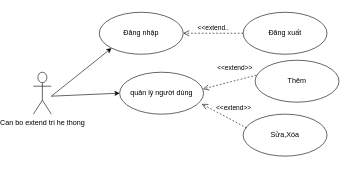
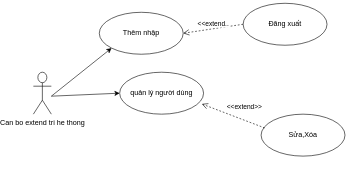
- <mxCell id="3" value="Đăng nhập" style="ellipse;whiteSpace=wrap;html=1;" vertex="1" parent="1"><mxGeometry x="130" y="20" width="140" height="70" as="geometry" /></mxCell>
+ <mxCell id="3" value="Thêm nhập" style="ellipse;whiteSpace=wrap;html=1;" vertex="1" parent="1"><mxGeometry x="130" y="20" width="140" height="70" as="geometry" /></mxCell>
- <mxCell id="4" value="Đăng xuất" style="ellipse;whiteSpace=wrap;html=1;" vertex="1" parent="1"><mxGeometry x="370" y="20" width="140" height="70" as="geometry" /></mxCell>
+ <mxCell id="4" value="Đăng xuất" style="ellipse;whiteSpace=wrap;html=1;" vertex="1" parent="1"><mxGeometry x="370" y="5" width="140" height="70" as="geometry" /></mxCell>
- <mxCell id="9" value="Thêm" style="ellipse;whiteSpace=wrap;html=1;" vertex="1" parent="1"><mxGeometry x="390" y="100" width="140" height="70" as="geometry" /></mxCell>
- <mxCell id="11" value="&amp;lt;&amp;lt;extend&amp;gt;&amp;gt;" style="html=1;verticalAlign=bottom;endArrow=open;dashed=1;endSize=8;exitX=0.014;exitY=0.357;exitDx=0;exitDy=0;entryX=0.993;entryY=0.4;entryDx=0;entryDy=0;exitPerimeter=0;entryPerimeter=0;" edge="1" parent="1" source="9" target="7"><mxGeometry x="-0.265" y="-12" relative="1" as="geometry"><mxPoint x="391" y="180" as="sourcePoint" /><mxPoint x="357" y="230" as="targetPoint" /><mxPoint as="offset" /></mxGeometry></mxCell>
- <mxCell id="10" value="Sửa,Xóa" style="ellipse;whiteSpace=wrap;html=1;" vertex="1" parent="1"><mxGeometry x="370" y="190" width="140" height="70" as="geometry" /></mxCell>
+ <mxCell id="10" value="Sửa,Xóa" style="ellipse;whiteSpace=wrap;html=1;" vertex="1" parent="1"><mxGeometry x="400" y="190" width="140" height="70" as="geometry" /></mxCell>
